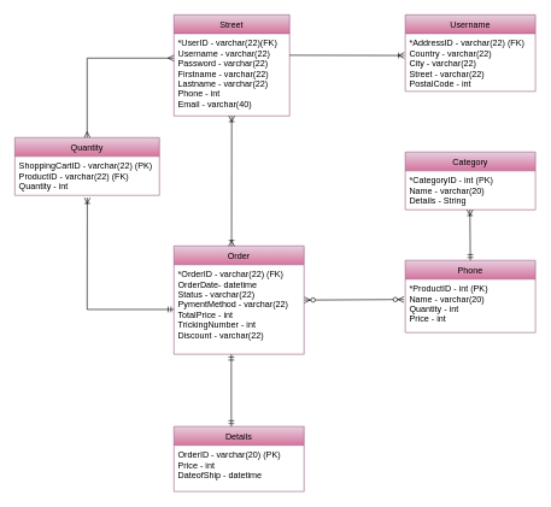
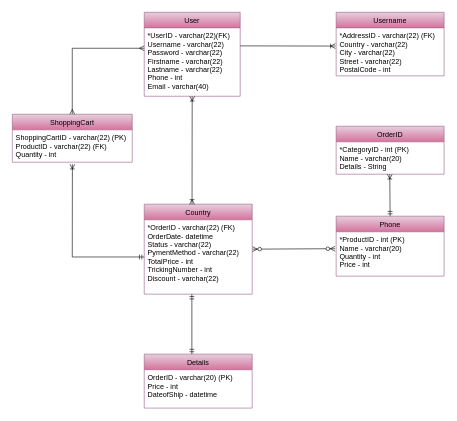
- <mxCell id="2" value="Street" style="swimlane;fontStyle=0;childLayout=stackLayout;horizontal=1;startSize=26;fillColor=#e6d0de;horizontalStack=0;resizeParent=1;resizeParentMax=0;resizeLast=0;collapsible=1;marginBottom=0;strokeColor=#996185;gradientColor=#d5739d;" parent="1" vertex="1"><mxGeometry y="20" width="160" height="140" as="geometry" x="240" /></mxCell>
+ <mxCell id="2" value="User" style="swimlane;fontStyle=0;childLayout=stackLayout;horizontal=1;startSize=26;fillColor=#e6d0de;horizontalStack=0;resizeParent=1;resizeParentMax=0;resizeLast=0;collapsible=1;marginBottom=0;strokeColor=#996185;gradientColor=#d5739d;" parent="1" vertex="1"><mxGeometry y="20" width="160" height="140" as="geometry" x="240" /></mxCell>
- <mxCell id="6" value="Quantity" style="swimlane;fontStyle=0;childLayout=stackLayout;horizontal=1;startSize=26;fillColor=#e6d0de;horizontalStack=0;resizeParent=1;resizeParentMax=0;resizeLast=0;collapsible=1;marginBottom=0;gradientColor=#d5739d;strokeColor=#996185;" parent="1" vertex="1"><mxGeometry x="20" y="190" width="200" height="80" as="geometry" /></mxCell>
+ <mxCell id="6" value="ShoppingCart" style="swimlane;fontStyle=0;childLayout=stackLayout;horizontal=1;startSize=26;fillColor=#e6d0de;horizontalStack=0;resizeParent=1;resizeParentMax=0;resizeLast=0;collapsible=1;marginBottom=0;gradientColor=#d5739d;strokeColor=#996185;" parent="1" vertex="1"><mxGeometry x="20" y="190" width="200" height="80" as="geometry" /></mxCell>
- <mxCell id="12" value="Category" style="swimlane;fontStyle=0;childLayout=stackLayout;horizontal=1;startSize=26;fillColor=#e6d0de;horizontalStack=0;resizeParent=1;resizeParentMax=0;resizeLast=0;collapsible=1;marginBottom=0;gradientColor=#d5739d;strokeColor=#996185;" parent="1" vertex="1"><mxGeometry x="560" y="210" width="180" height="80" as="geometry" /></mxCell>
+ <mxCell id="12" value="OrderID" style="swimlane;fontStyle=0;childLayout=stackLayout;horizontal=1;startSize=26;fillColor=#e6d0de;horizontalStack=0;resizeParent=1;resizeParentMax=0;resizeLast=0;collapsible=1;marginBottom=0;gradientColor=#d5739d;strokeColor=#996185;" parent="1" vertex="1"><mxGeometry x="560" y="210" width="180" height="80" as="geometry" /></mxCell>
- <mxCell id="8" value="Order" style="swimlane;fontStyle=0;childLayout=stackLayout;horizontal=1;startSize=26;fillColor=#e6d0de;horizontalStack=0;resizeParent=1;resizeParentMax=0;resizeLast=0;collapsible=1;marginBottom=0;gradientColor=#d5739d;strokeColor=#996185;" parent="1" vertex="1"><mxGeometry y="340" width="180" height="150" as="geometry" x="240" /></mxCell>
+ <mxCell id="8" value="Country" style="swimlane;fontStyle=0;childLayout=stackLayout;horizontal=1;startSize=26;fillColor=#e6d0de;horizontalStack=0;resizeParent=1;resizeParentMax=0;resizeLast=0;collapsible=1;marginBottom=0;gradientColor=#d5739d;strokeColor=#996185;" parent="1" vertex="1"><mxGeometry y="340" width="180" height="150" as="geometry" x="240" /></mxCell>
